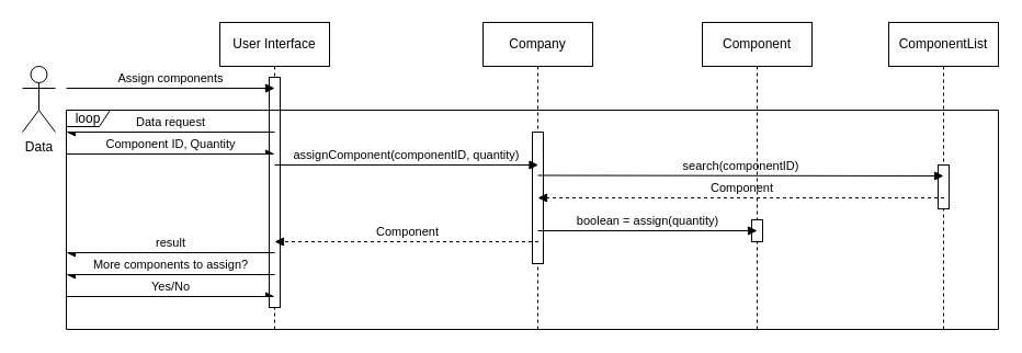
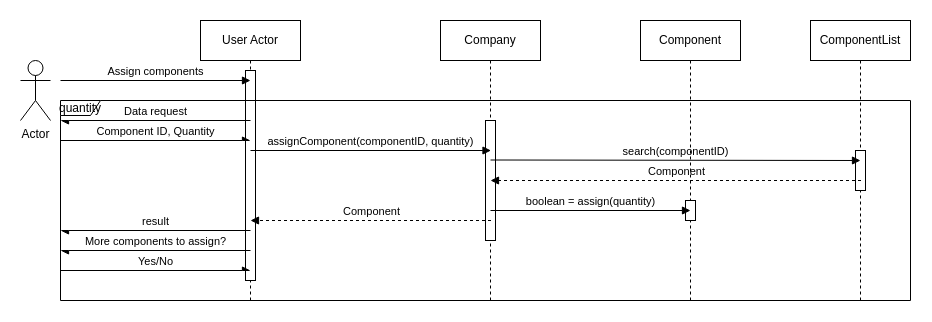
- <mxCell id="3" value="User Interface" style="shape=umlLifeline;perimeter=lifelinePerimeter;whiteSpace=wrap;html=1;container=1;collapsible=0;recursiveResize=0;outlineConnect=0;fillColor=none;" vertex="1" parent="1"><mxGeometry x="200" y="20" width="100" height="50" as="geometry" /></mxCell>
+ <mxCell id="3" value="User Actor" style="shape=umlLifeline;perimeter=lifelinePerimeter;whiteSpace=wrap;html=1;container=1;collapsible=0;recursiveResize=0;outlineConnect=0;fillColor=none;" vertex="1" parent="1"><mxGeometry x="200" y="20" width="100" height="50" as="geometry" /></mxCell>
- <mxCell id="21" value="loop" style="shape=umlFrame;whiteSpace=wrap;html=1;fontFamily=Helvetica;width=40;height=15;fillColor=none;" vertex="1" parent="1"><mxGeometry x="60" y="100" width="850" height="200" as="geometry" /></mxCell>
+ <mxCell id="21" value="quantity" style="shape=umlFrame;whiteSpace=wrap;html=1;fontFamily=Helvetica;width=40;height=15;fillColor=none;" vertex="1" parent="1"><mxGeometry x="60" y="100" width="850" height="200" as="geometry" /></mxCell>
- <mxCell id="2" value="Data" style="shape=umlActor;verticalLabelPosition=bottom;verticalAlign=top;html=1;fillColor=none;" vertex="1" parent="1"><mxGeometry x="20" y="60" width="30" height="60" as="geometry" /></mxCell>
+ <mxCell id="2" value="Actor" style="shape=umlActor;verticalLabelPosition=bottom;verticalAlign=top;html=1;fillColor=none;" vertex="1" parent="1"><mxGeometry x="20" y="60" width="30" height="60" as="geometry" /></mxCell>
